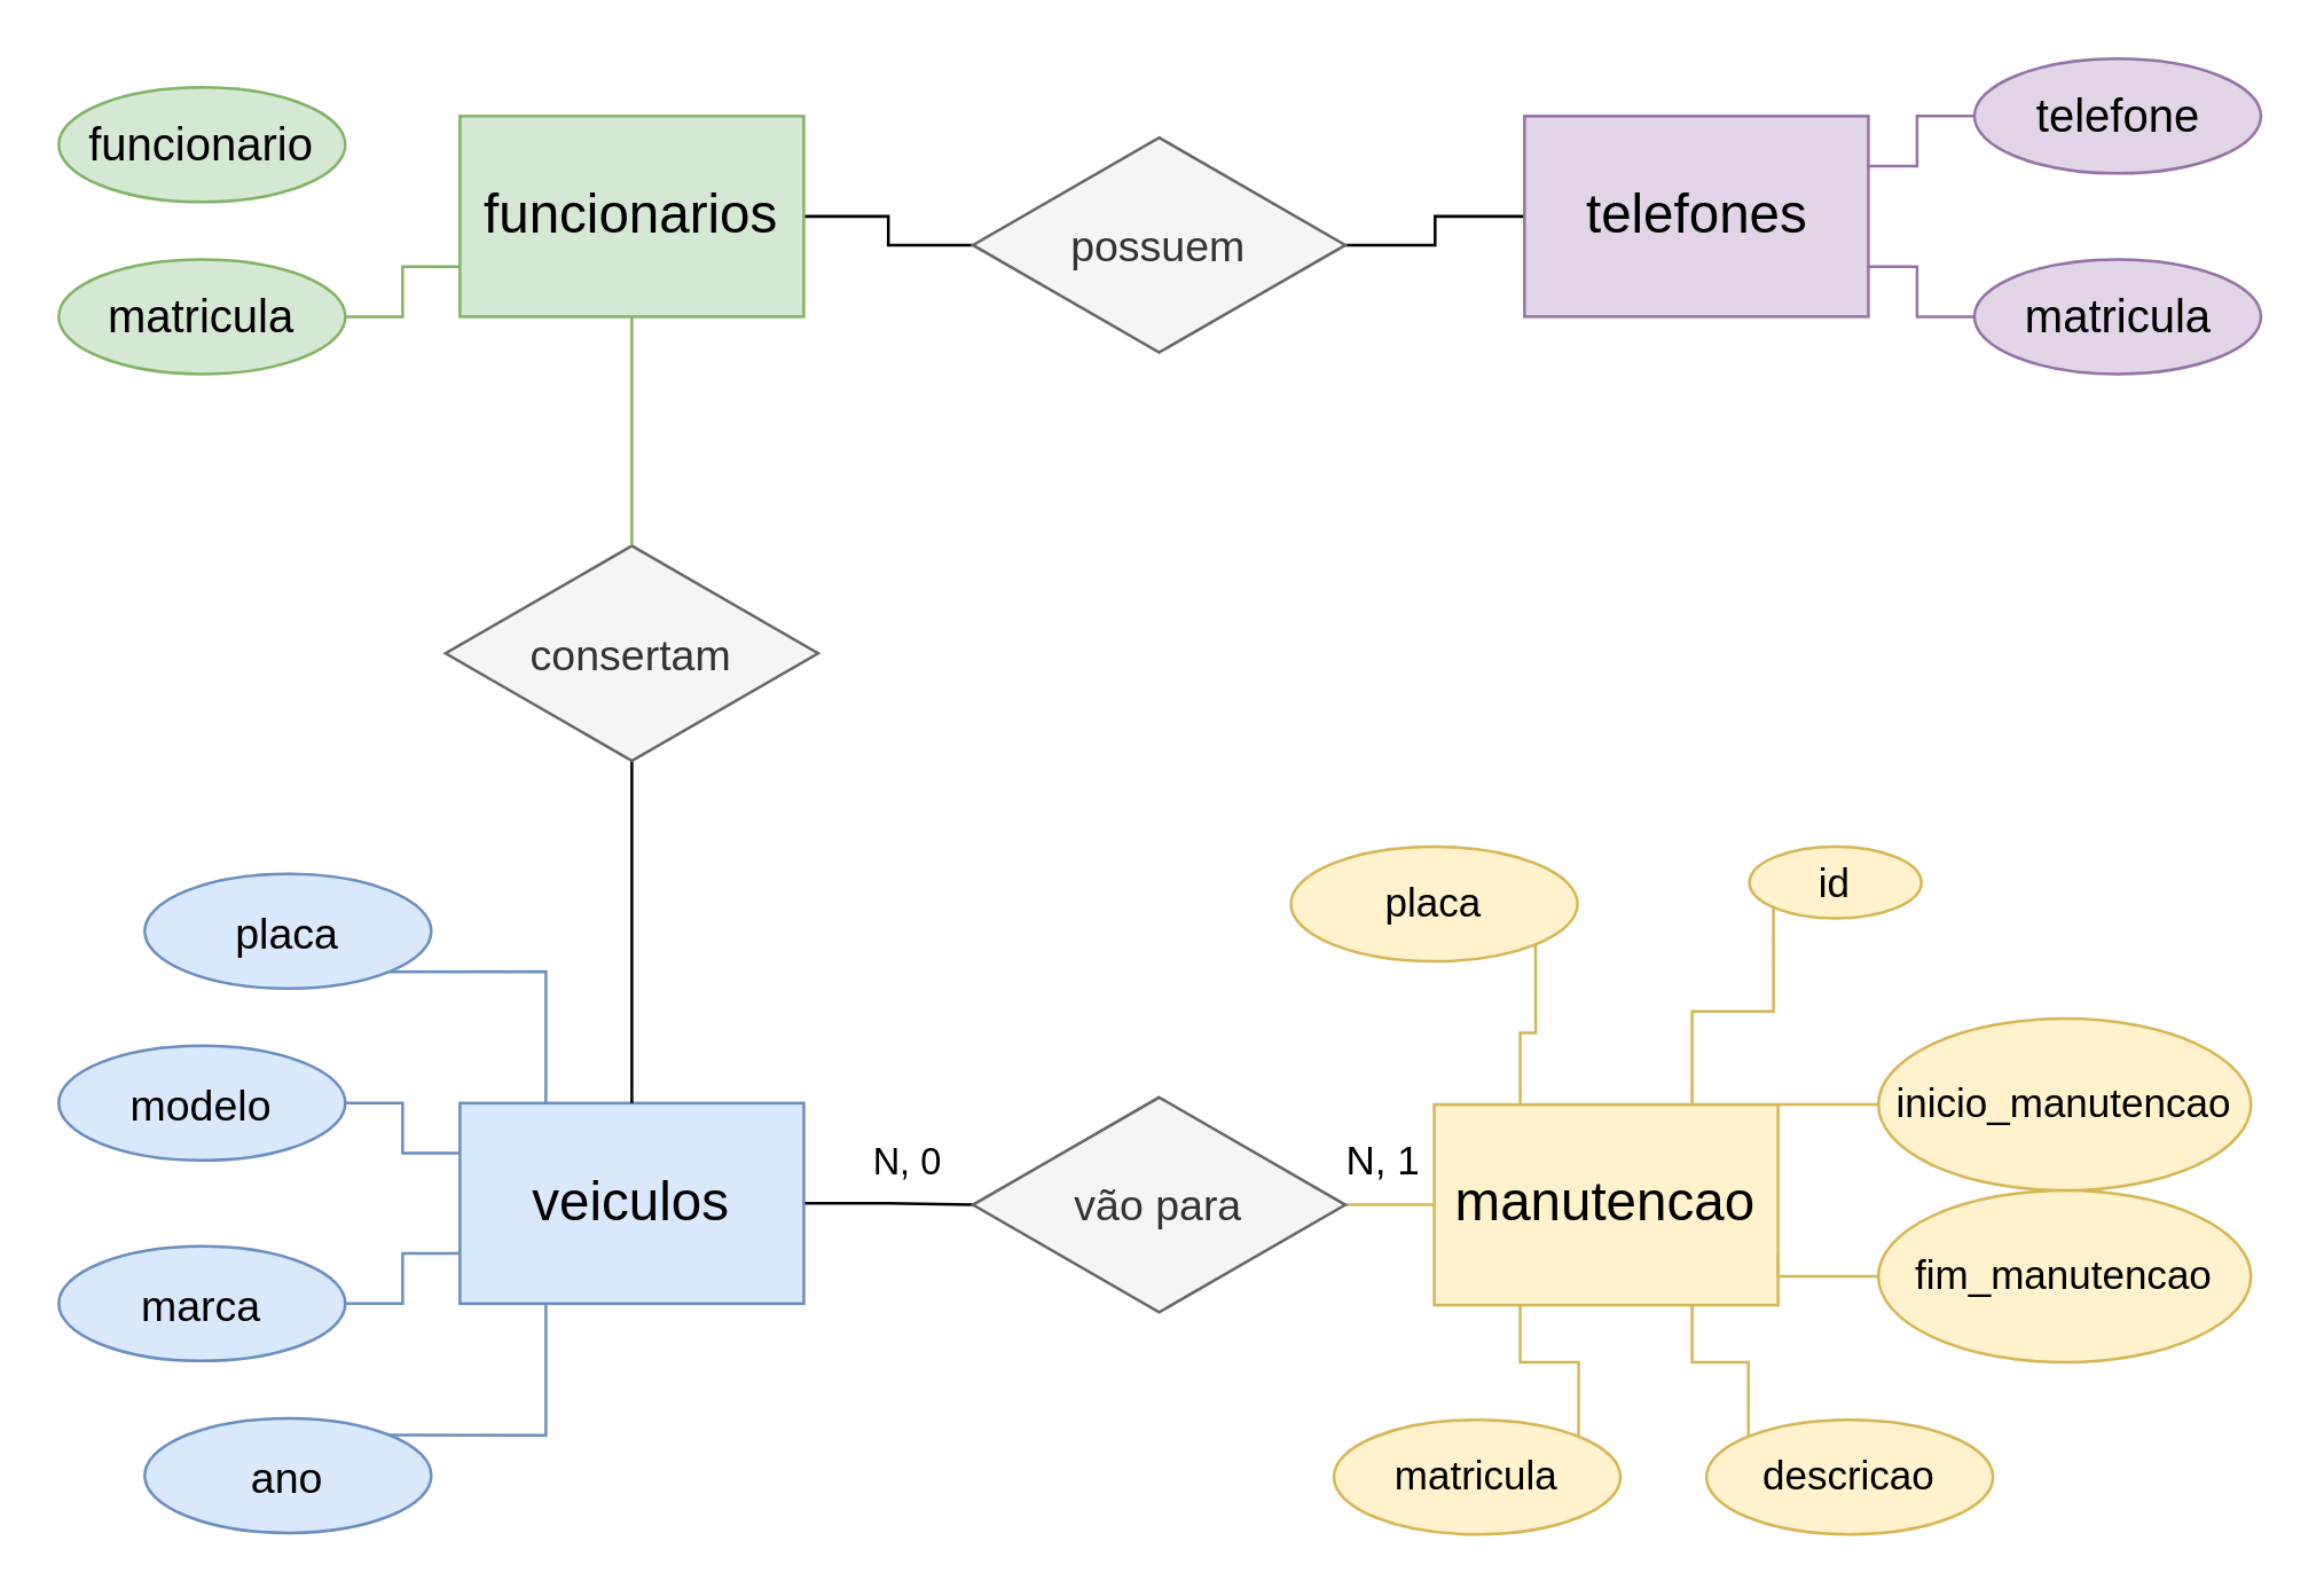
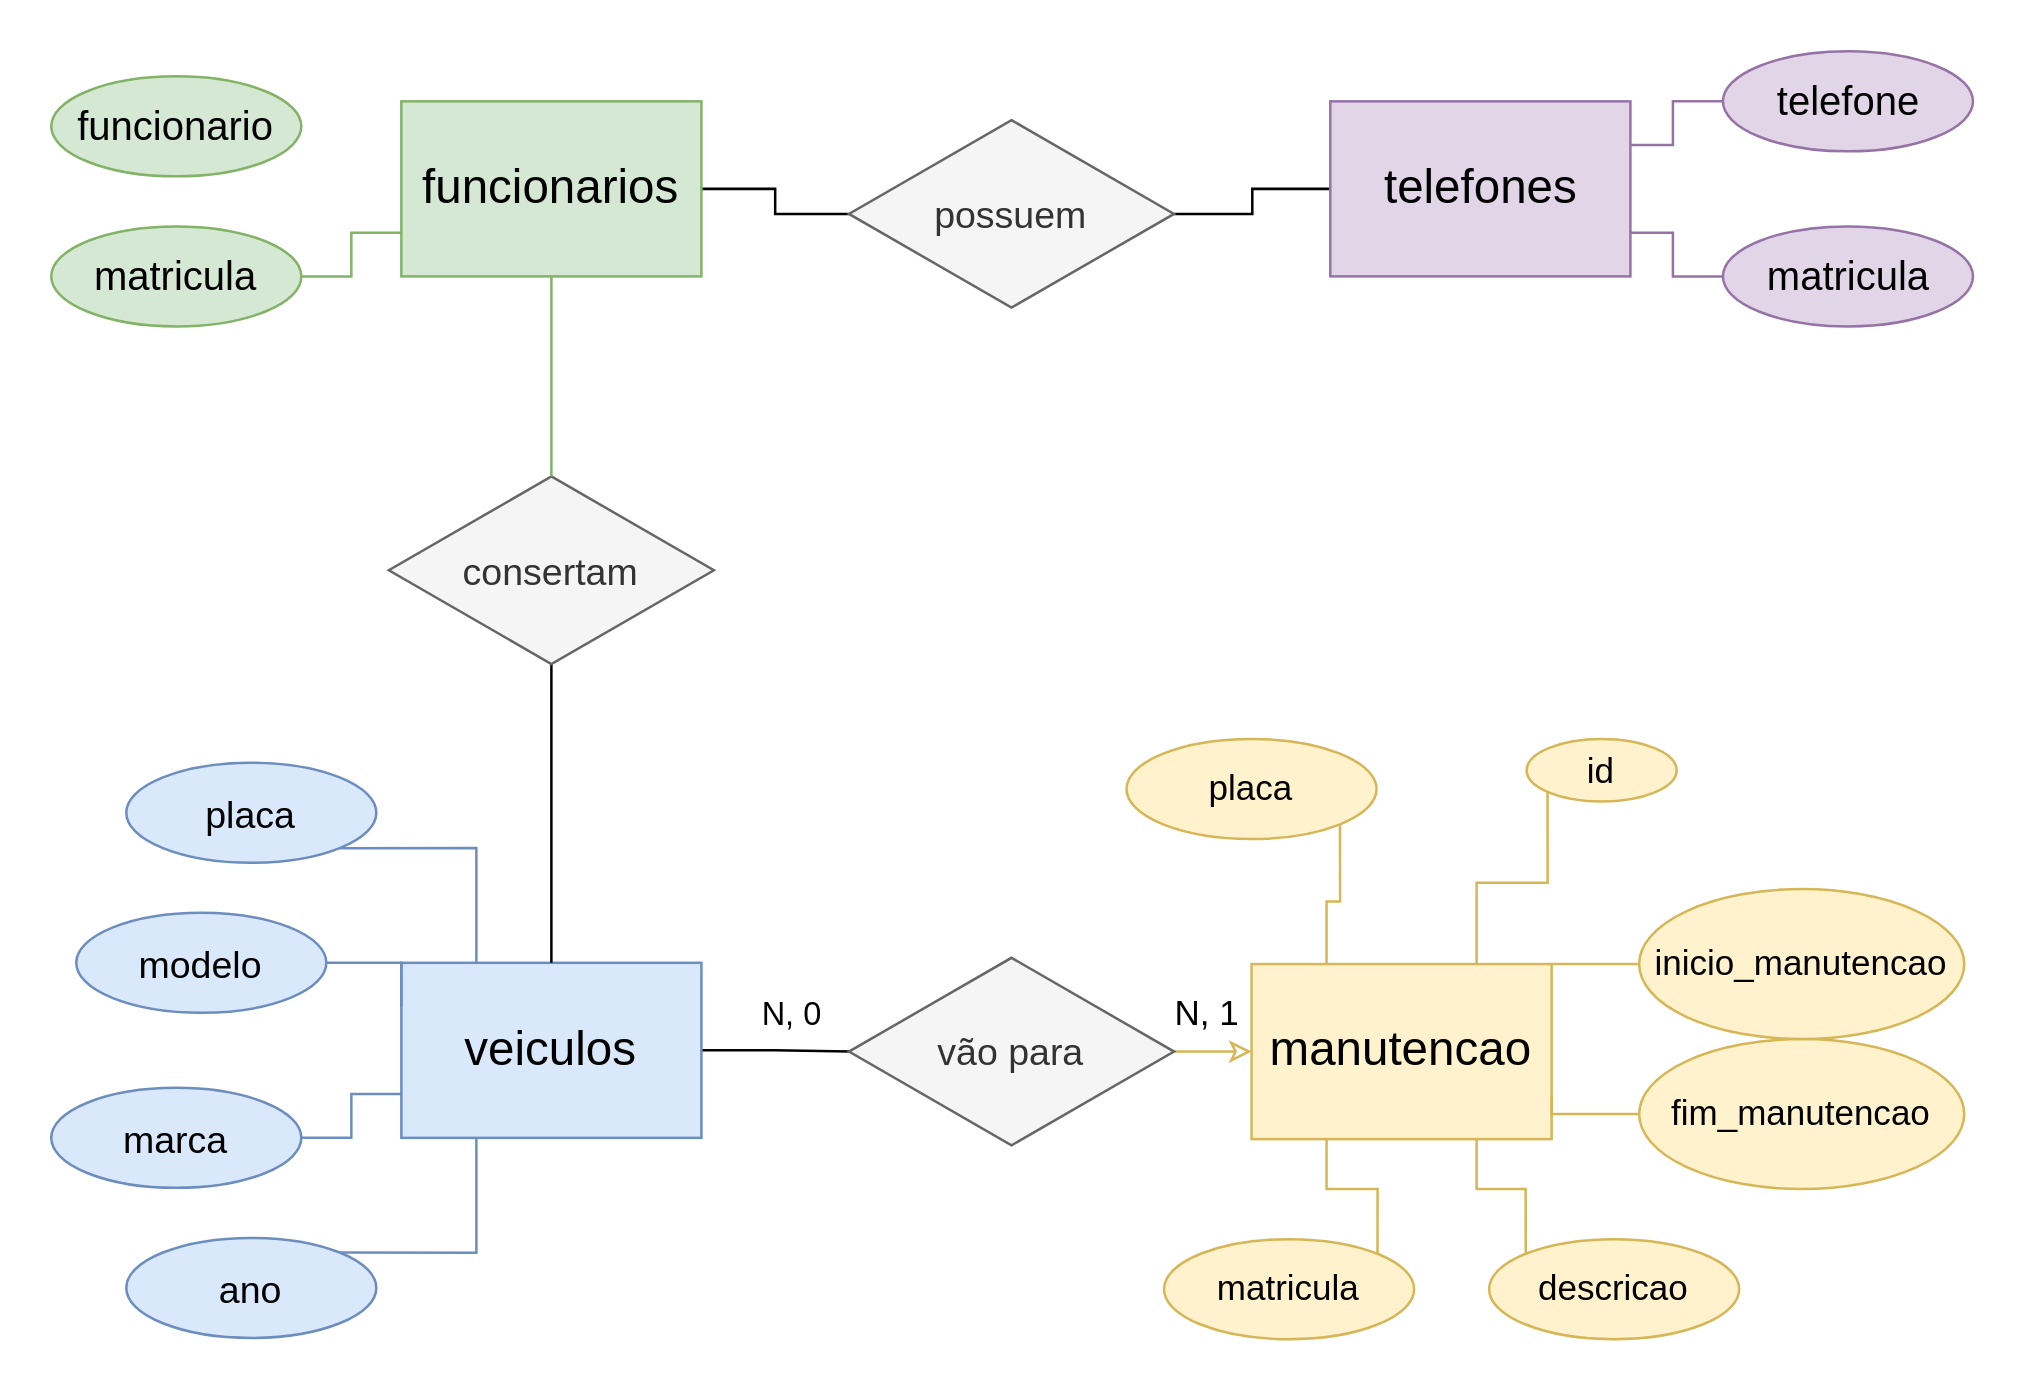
- <mxCell id="7" value="modelo" style="ellipse;whiteSpace=wrap;html=1;align=center;fontSize=15;fillColor=#dae8fc;strokeColor=#6c8ebf;" vertex="1" parent="1"><mxGeometry x="20" y="364.5" width="100" height="40" as="geometry" /></mxCell>
+ <mxCell id="7" value="modelo" style="ellipse;whiteSpace=wrap;html=1;align=center;fontSize=15;fillColor=#dae8fc;strokeColor=#6c8ebf;" vertex="1" parent="1"><mxGeometry x="30" y="364.5" width="100" height="40" as="geometry" /></mxCell>
- <mxCell id="13" value="N, 1" style="edgeStyle=orthogonalEdgeStyle;rounded=0;orthogonalLoop=1;jettySize=auto;html=1;exitX=1;exitY=0.5;exitDx=0;exitDy=0;entryX=0;entryY=0.5;entryDx=0;entryDy=0;endArrow=none;endFill=0;fontSize=14;fillColor=#fff2cc;strokeColor=#d6b656;" edge="1" parent="1" source="14" target="15"><mxGeometry x="-0.176" y="15" relative="1" as="geometry"><mxPoint as="offset" /></mxGeometry></mxCell>
+ <mxCell id="13" value="N, 1" style="edgeStyle=orthogonalEdgeStyle;rounded=0;orthogonalLoop=1;jettySize=auto;html=1;exitX=1;exitY=0.5;exitDx=0;exitDy=0;entryX=0;entryY=0.5;entryDx=0;entryDy=0;endArrow=classic;endFill=0;fontSize=14;fillColor=#fff2cc;strokeColor=#d6b656;" edge="1" parent="1" source="14" target="15"><mxGeometry x="-0.176" y="15" relative="1" as="geometry"><mxPoint as="offset" /></mxGeometry></mxCell>
